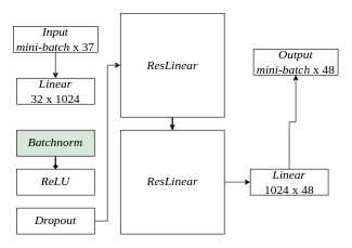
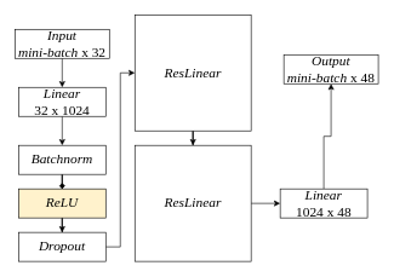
- <mxCell id="5" value="&lt;div&gt;&lt;i&gt;Input&lt;/i&gt;&lt;/div&gt;&lt;div&gt;&lt;i&gt;mini-batch&lt;/i&gt; x 37&lt;br&gt;&lt;/div&gt;" style="rounded=0;whiteSpace=wrap;html=1;fontFamily=Times New Roman;fontSize=19;fontStyle=0" parent="1" vertex="1"><mxGeometry x="20" y="40" width="130" height="40" as="geometry" /></mxCell>
+ <mxCell id="5" value="&lt;div&gt;&lt;i&gt;Input&lt;/i&gt;&lt;/div&gt;&lt;div&gt;&lt;i&gt;mini-batch&lt;/i&gt; x 32&lt;br&gt;&lt;/div&gt;" style="rounded=0;whiteSpace=wrap;html=1;fontFamily=Times New Roman;fontSize=19;fontStyle=0" parent="1" vertex="1"><mxGeometry x="20" y="40" width="130" height="40" as="geometry" /></mxCell>
+ <mxCell id="6" style="edgeStyle=orthogonalEdgeStyle;rounded=0;orthogonalLoop=1;jettySize=auto;html=1;" edge="1" parent="1" source="7" target="9"><mxGeometry relative="1" as="geometry" /></mxCell>
- <mxCell id="9" value="Batchnorm" style="rounded=0;whiteSpace=wrap;html=1;fontFamily=Times New Roman;fontSize=19;fontStyle=2;fillColor=#d5e8d4;" vertex="1" parent="1"><mxGeometry x="25" y="200" width="120" height="40" as="geometry" /></mxCell>
+ <mxCell id="9" value="Batchnorm" style="rounded=0;whiteSpace=wrap;html=1;fontFamily=Times New Roman;fontSize=19;fontStyle=2" vertex="1" parent="1"><mxGeometry x="25" y="200" width="120" height="40" as="geometry" /></mxCell>
- <mxCell id="11" value="ReLU" style="rounded=0;whiteSpace=wrap;html=1;fontFamily=Times New Roman;fontSize=19;fontStyle=2" vertex="1" parent="1"><mxGeometry x="25" y="260" width="120" height="40" as="geometry" /></mxCell>
+ <mxCell id="11" value="ReLU" style="rounded=0;whiteSpace=wrap;html=1;fontFamily=Times New Roman;fontSize=19;fontStyle=2;fillColor=#fff2cc;" vertex="1" parent="1"><mxGeometry x="25" y="260" width="120" height="40" as="geometry" /></mxCell>
+ <mxCell id="10" style="edgeStyle=orthogonalEdgeStyle;rounded=0;orthogonalLoop=1;jettySize=auto;html=1;" edge="1" parent="1" source="11" target="13"><mxGeometry relative="1" as="geometry" /></mxCell>
